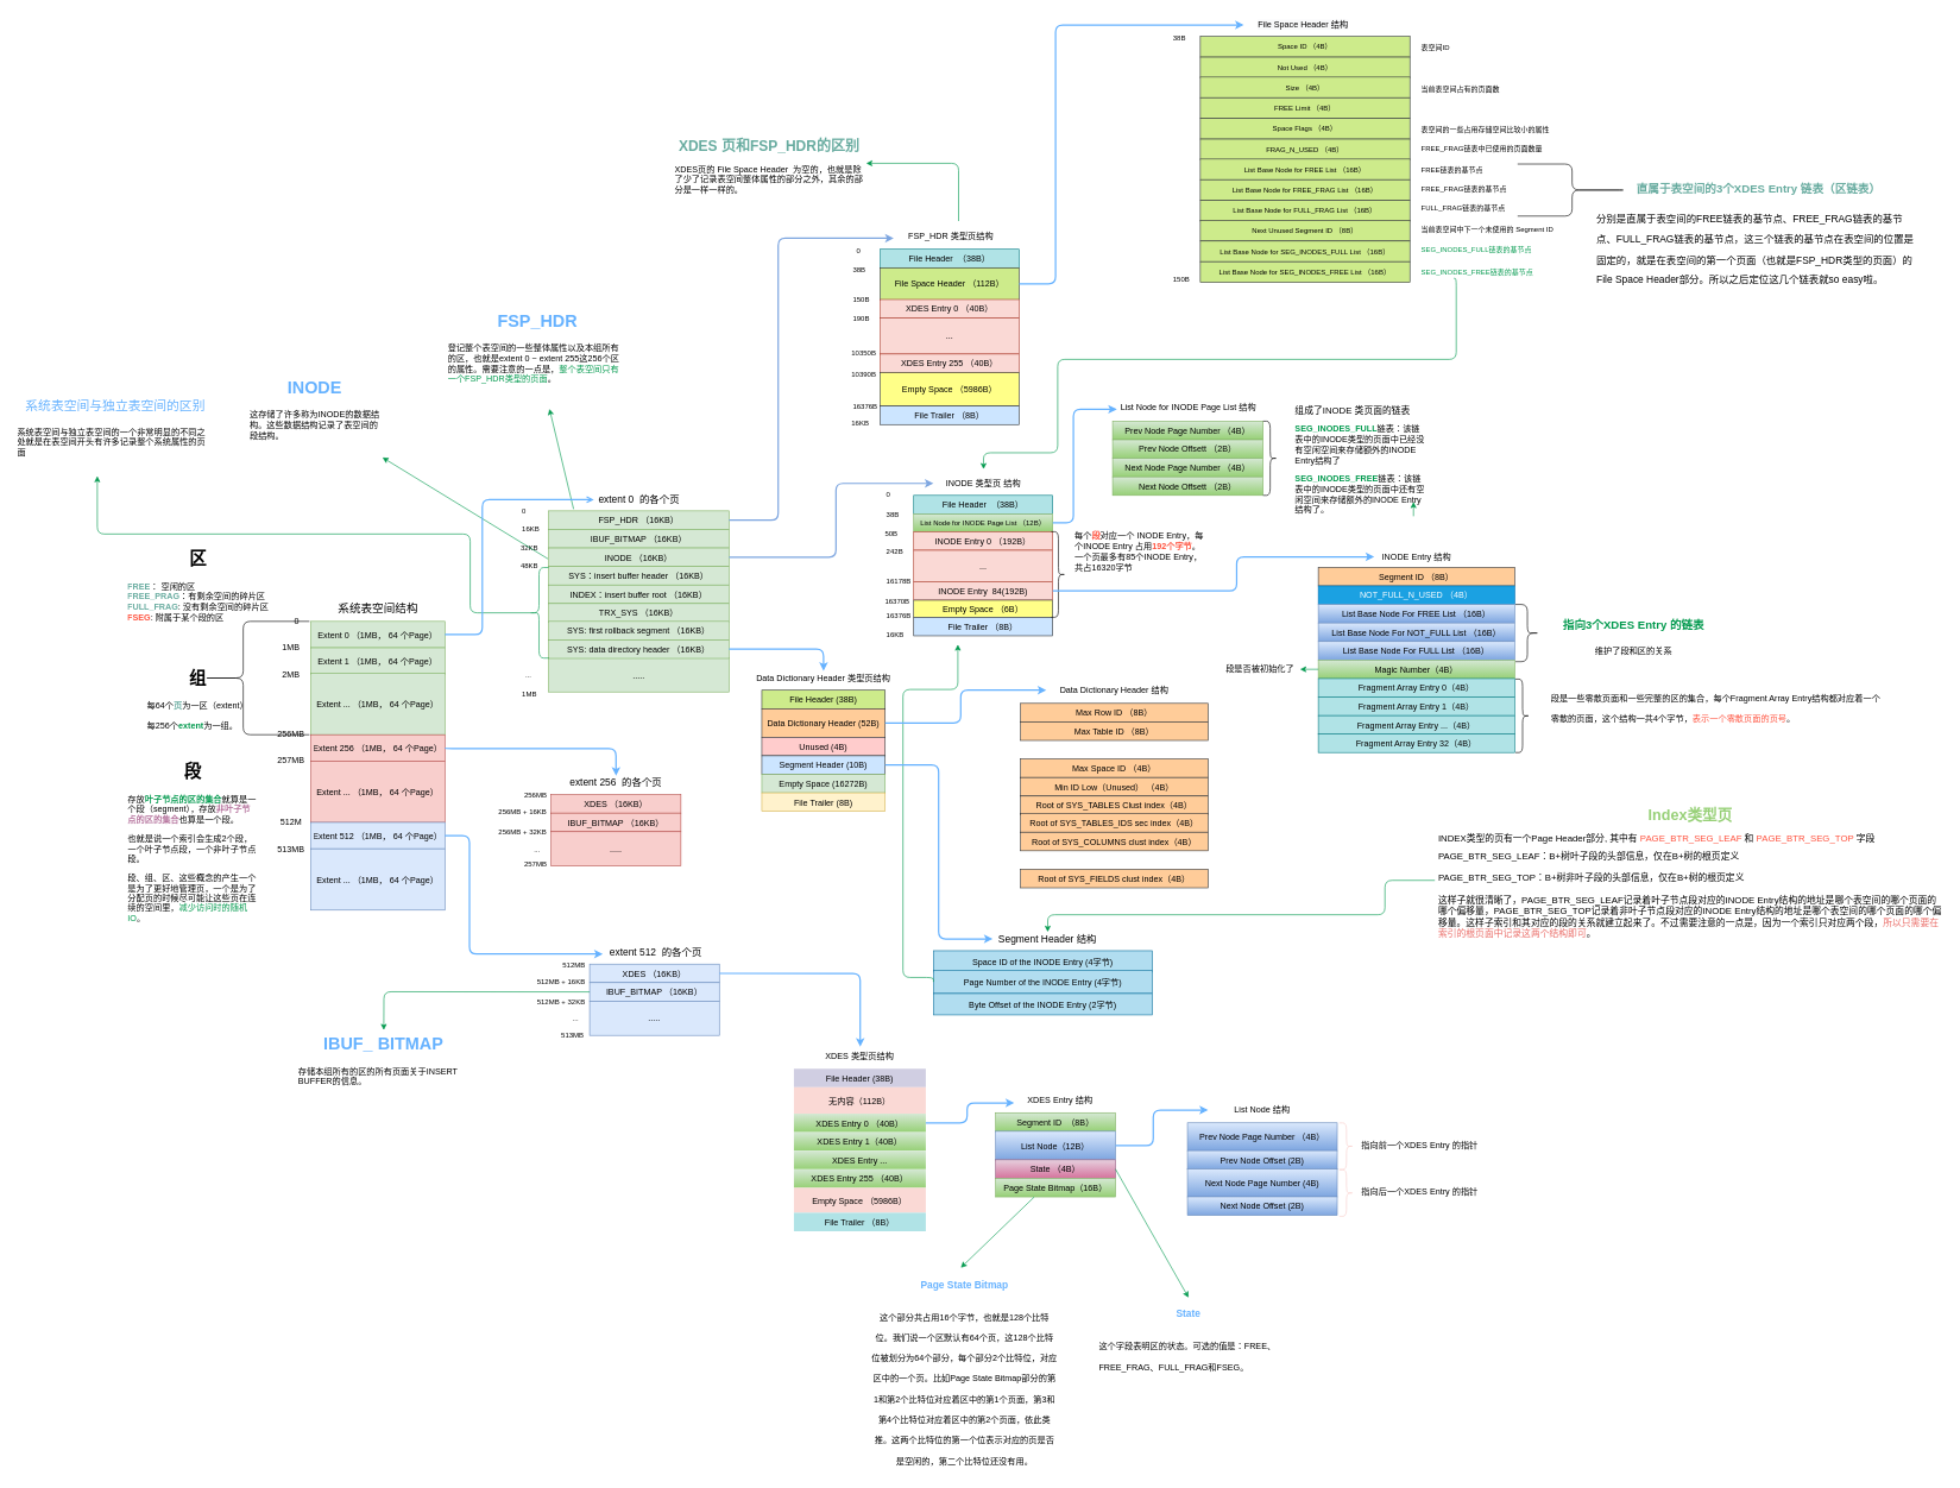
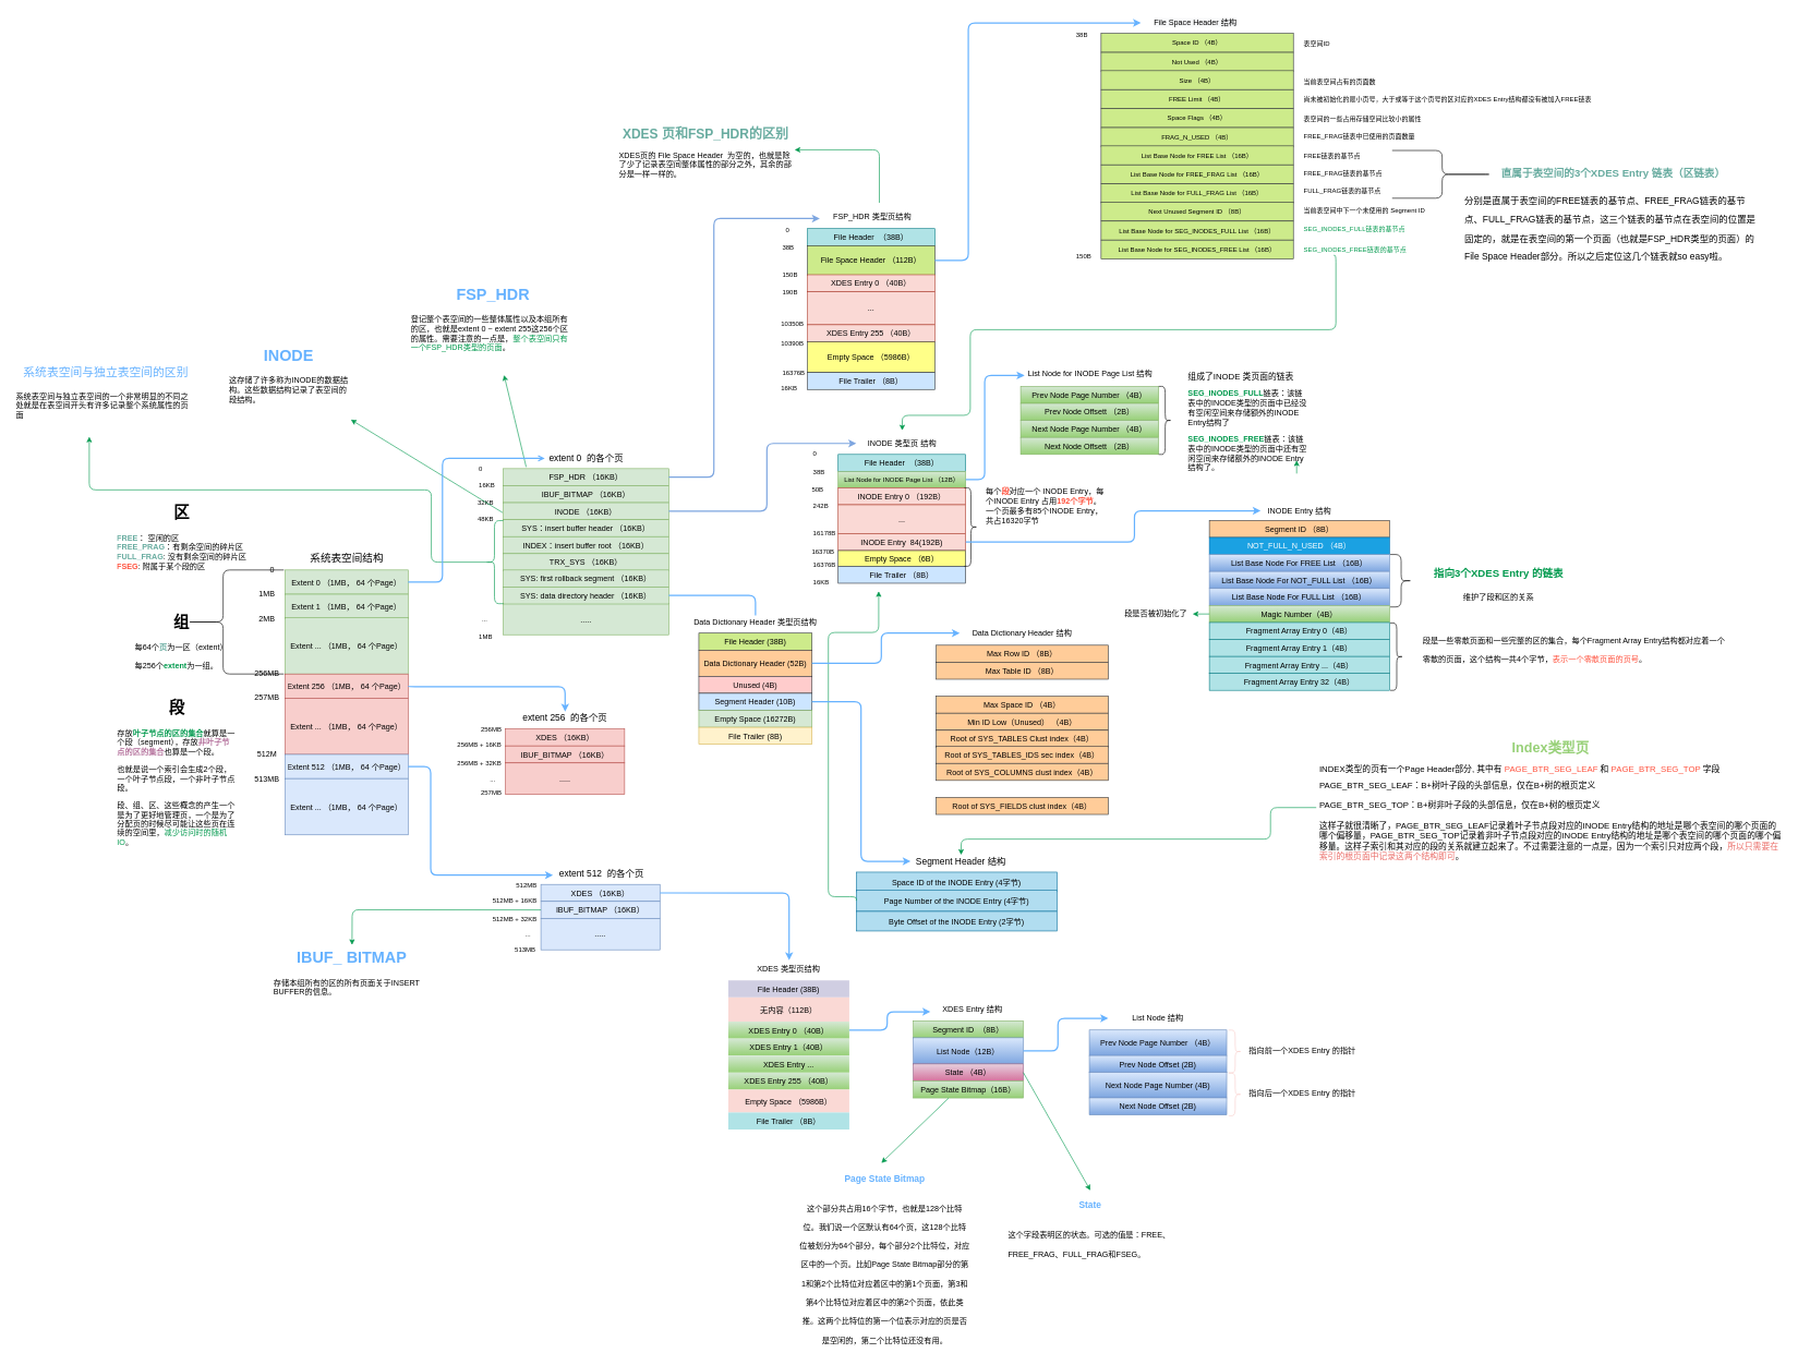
+ <mxCell id="87" value="尚未被初始化的最小页号，大于或等于这个页号的区对应的XDES Entry结构都没有被加入FREE链表" style="text;html=1;strokeColor=none;fillColor=none;align=left;verticalAlign=middle;whiteSpace=wrap;rounded=0;fontSize=10;" vertex="1" parent="1"><mxGeometry x="1991" y="137" width="460" height="25" as="geometry" /></mxCell>
- <mxCell id="204" value="" style="edgeStyle=segmentEdgeStyle;endArrow=classic;html=1;fontSize=12;exitX=1;exitY=0.5;exitDx=0;exitDy=0;strokeColor=#66B2FF;strokeWidth=2;" edge="1" parent="1" source="181" target="188"><mxGeometry width="50" height="50" relative="1" as="geometry"><mxPoint x="1360" y="1038" as="sourcePoint" /><mxPoint x="1410" y="988" as="targetPoint" /></mxGeometry></mxCell>
+ <mxCell id="204" value="" style="edgeStyle=segmentEdgeStyle;endArrow=none;html=1;fontSize=12;exitX=1;exitY=0.5;exitDx=0;exitDy=0;strokeColor=#66B2FF;strokeWidth=2;" edge="1" parent="1" source="181" target="188"><mxGeometry width="50" height="50" relative="1" as="geometry"><mxPoint x="1360" y="1038" as="sourcePoint" /><mxPoint x="1410" y="988" as="targetPoint" /></mxGeometry></mxCell>
